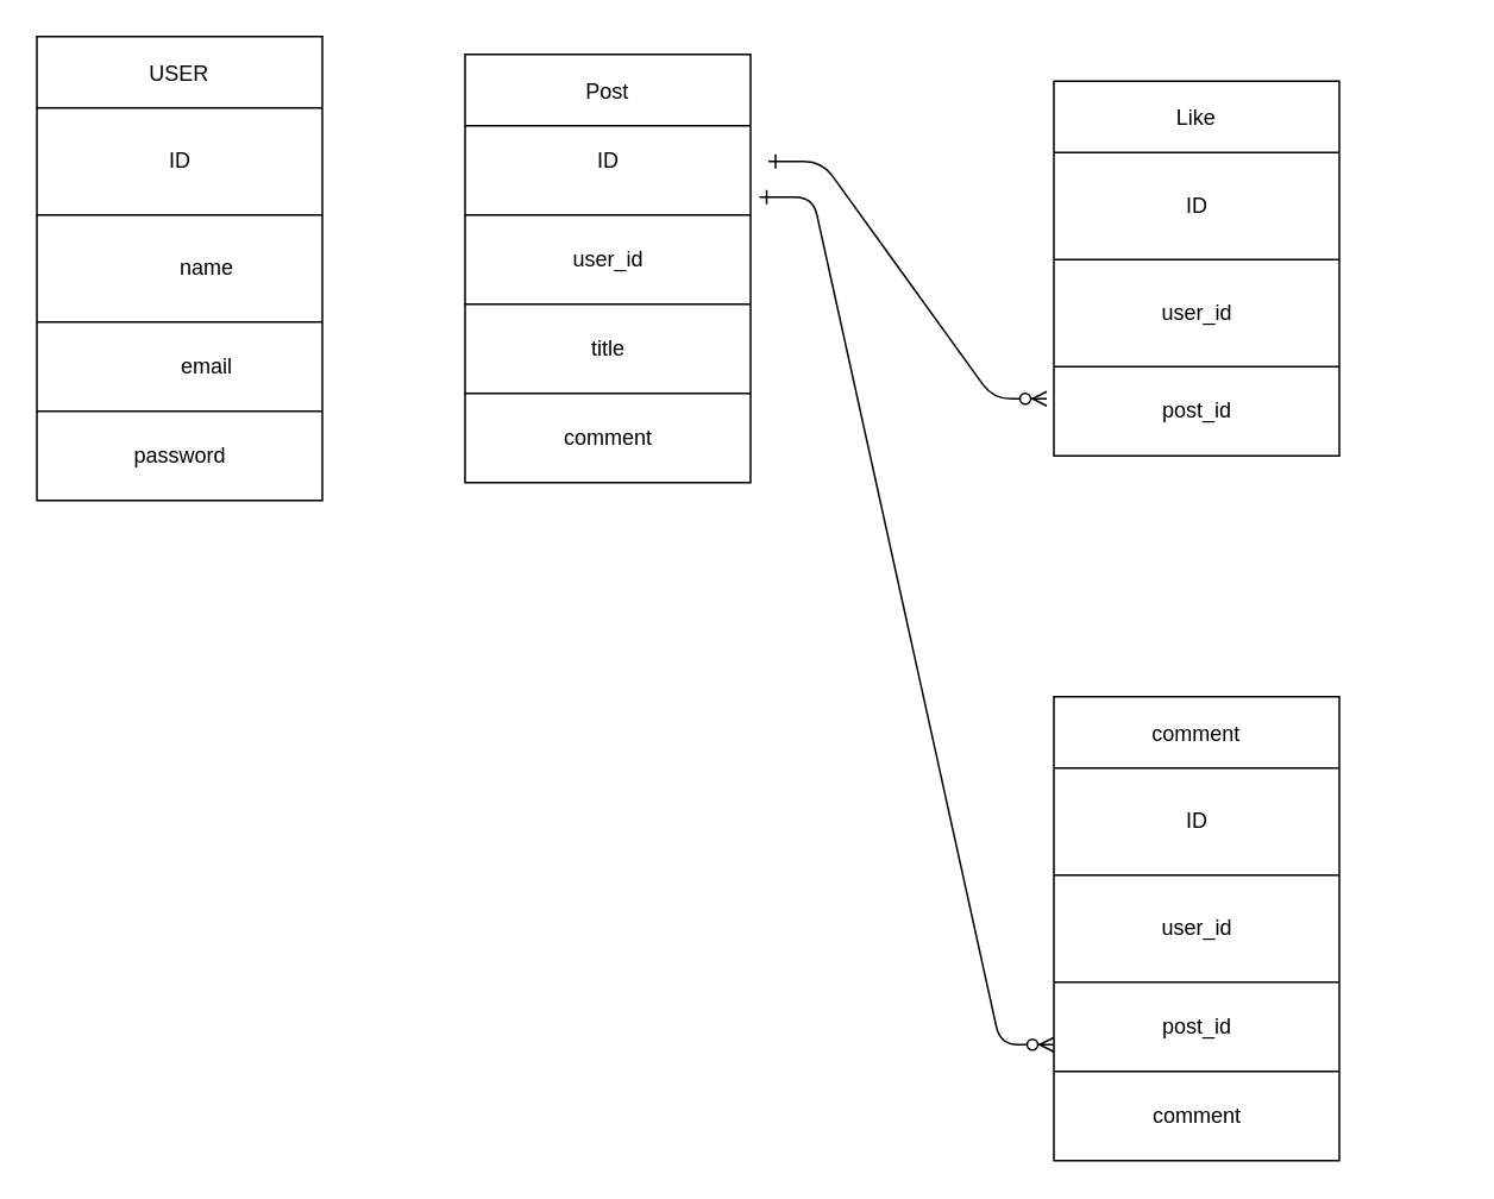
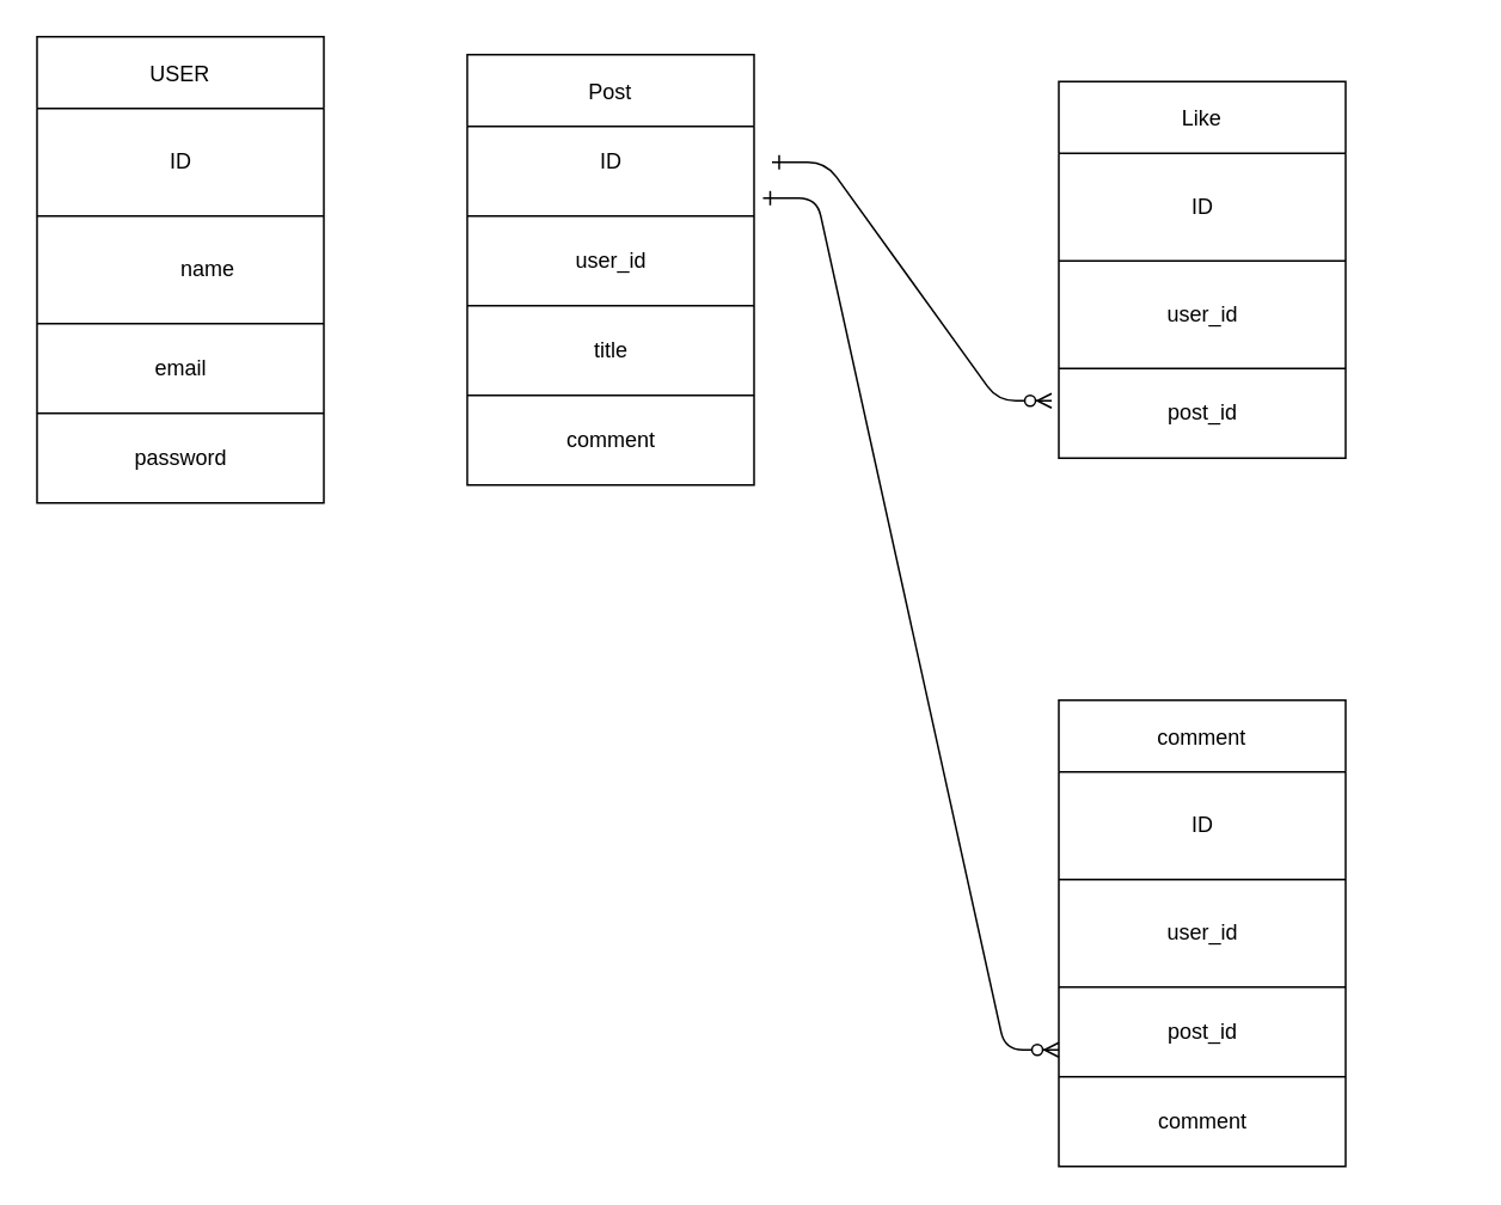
- <mxCell id="11" value="email" style="text;html=1;align=center;verticalAlign=middle;resizable=0;points=[];autosize=1;strokeColor=none;fillColor=none;" vertex="1" parent="10"><mxGeometry x="70" y="10" width="50" height="30" as="geometry" /></mxCell>
+ <mxCell id="11" value="email" style="text;html=1;align=center;verticalAlign=middle;resizable=0;points=[];autosize=1;strokeColor=none;fillColor=none;" vertex="1" parent="10"><mxGeometry x="55" y="10" width="50" height="30" as="geometry" /></mxCell>
